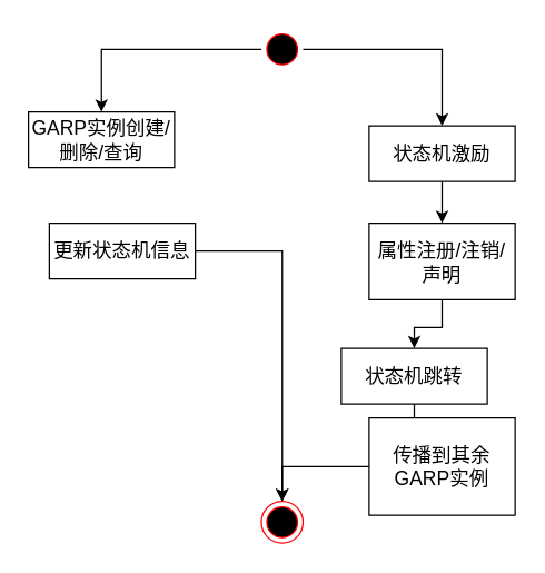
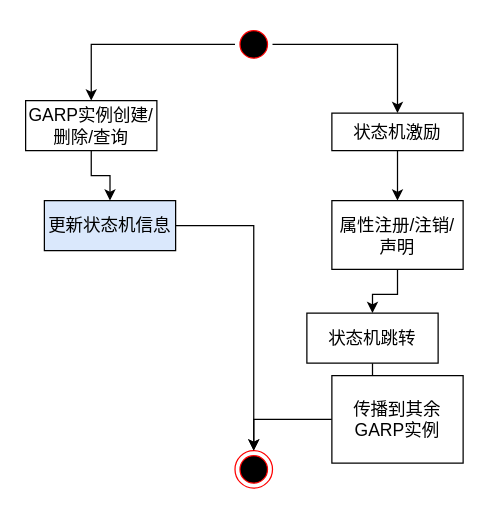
- <mxCell id="9" value="&lt;span style=&quot;font-size: 14px;&quot;&gt;状态机激励&lt;/span&gt;" style="html=1;whiteSpace=wrap;" vertex="1" parent="1"><mxGeometry x="265" y="90" width="105" height="40" as="geometry" /></mxCell>
+ <mxCell id="9" value="&lt;span style=&quot;font-size: 14px;&quot;&gt;状态机激励&lt;/span&gt;" style="html=1;whiteSpace=wrap;" vertex="1" parent="1"><mxGeometry x="265" y="90" width="105" height="30" as="geometry" /></mxCell>
+ <mxCell id="6" style="edgeStyle=orthogonalEdgeStyle;rounded=0;orthogonalLoop=1;jettySize=auto;html=1;entryX=0.5;entryY=0;entryDx=0;entryDy=0;" edge="1" parent="1" source="7" target="11"><mxGeometry relative="1" as="geometry" /></mxCell>
- <mxCell id="11" value="&lt;span style=&quot;font-size: 14px;&quot;&gt;更新状态机信息&lt;/span&gt;" style="html=1;whiteSpace=wrap;" vertex="1" parent="1"><mxGeometry x="35" y="160" width="105" height="40" as="geometry" /></mxCell>
+ <mxCell id="11" value="&lt;span style=&quot;font-size: 14px;&quot;&gt;更新状态机信息&lt;/span&gt;" style="html=1;whiteSpace=wrap;fillColor=#dae8fc;" vertex="1" parent="1"><mxGeometry x="35" y="160" width="105" height="40" as="geometry" /></mxCell>
